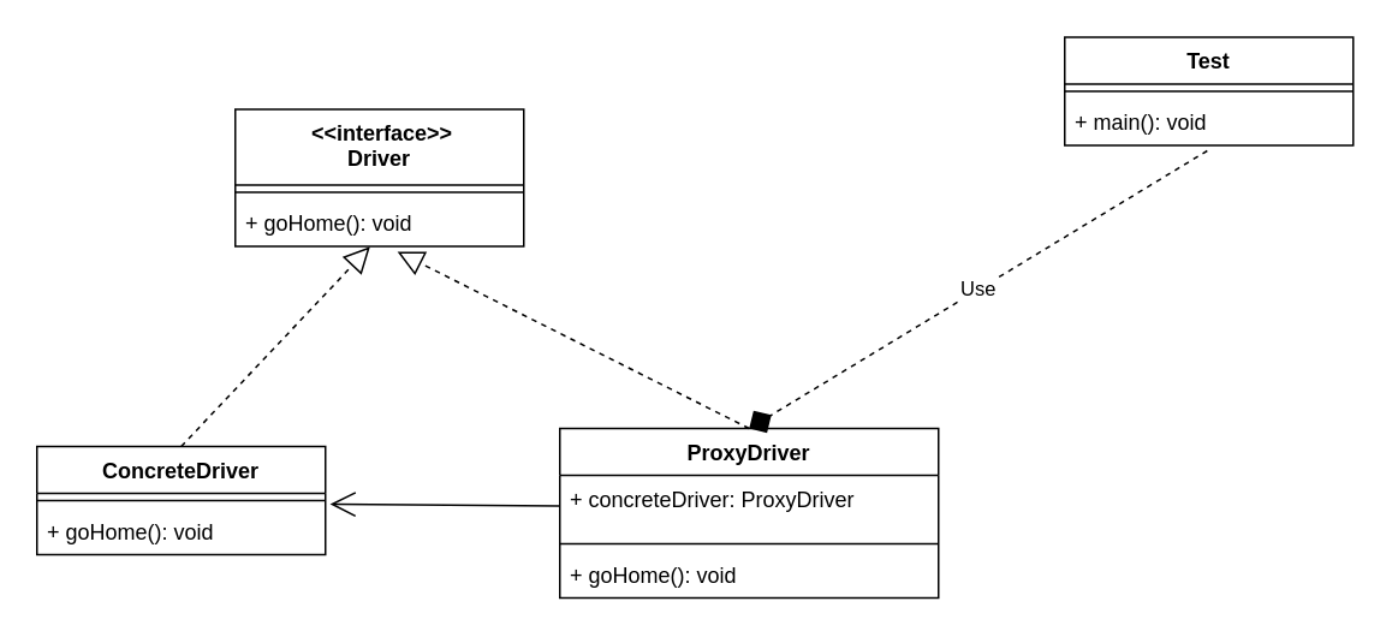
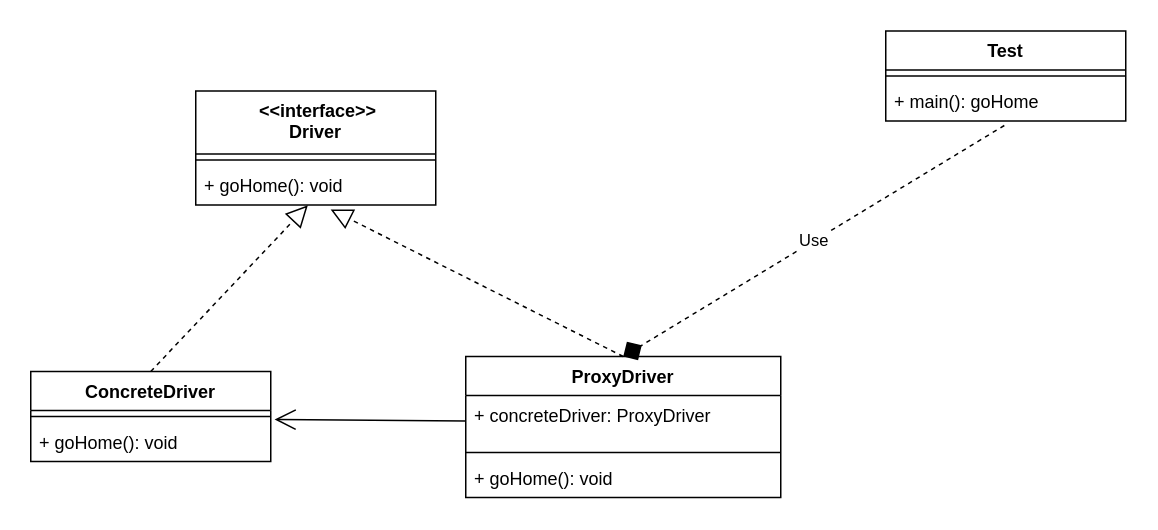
- <mxCell id="17" value="+ main(): void" style="text;strokeColor=none;fillColor=none;align=left;verticalAlign=top;spacingLeft=4;spacingRight=4;overflow=hidden;rotatable=0;points=[[0,0.5],[1,0.5]];portConstraint=eastwest;" vertex="1" parent="15"><mxGeometry y="34" width="160" height="26" as="geometry" /></mxCell>
+ <mxCell id="17" value="+ main(): goHome" style="text;strokeColor=none;fillColor=none;align=left;verticalAlign=top;spacingLeft=4;spacingRight=4;overflow=hidden;rotatable=0;points=[[0,0.5],[1,0.5]];portConstraint=eastwest;" vertex="1" parent="15"><mxGeometry y="34" width="160" height="26" as="geometry" /></mxCell>
